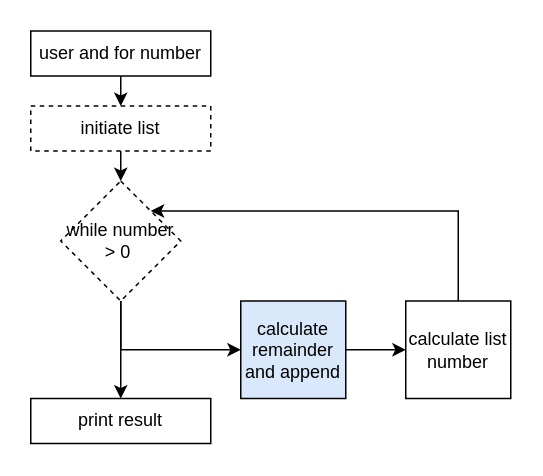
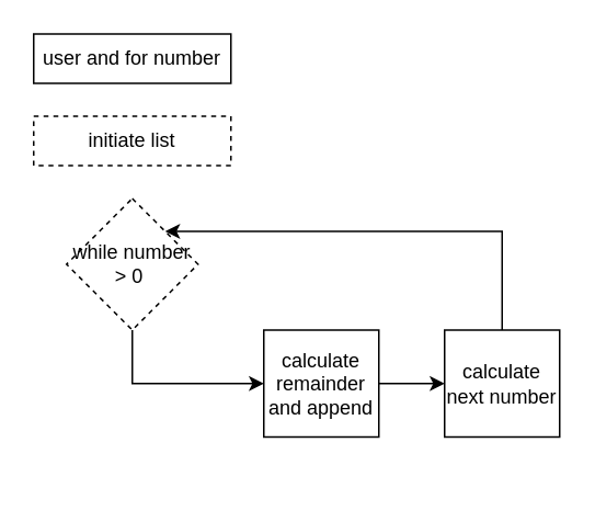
- <mxCell id="2" style="edgeStyle=orthogonalEdgeStyle;rounded=0;orthogonalLoop=1;jettySize=auto;html=1;exitX=0.5;exitY=1;exitDx=0;exitDy=0;entryX=0.5;entryY=0;entryDx=0;entryDy=0;" parent="1" source="3" target="6" edge="1"><mxGeometry relative="1" as="geometry" /></mxCell>
- <mxCell id="5" style="edgeStyle=orthogonalEdgeStyle;rounded=0;orthogonalLoop=1;jettySize=auto;html=1;exitX=0.5;exitY=1;exitDx=0;exitDy=0;entryX=0.5;entryY=0;entryDx=0;entryDy=0;" parent="1" source="6" target="9" edge="1"><mxGeometry relative="1" as="geometry" /></mxCell>
- <mxCell id="11" value="calculate remainder and append" style="rounded=0;whiteSpace=wrap;html=1;fillColor=#dae8fc;" parent="1" vertex="1"><mxGeometry x="160" y="200" width="70" height="65" as="geometry" /></mxCell>
+ <mxCell id="11" value="calculate remainder and append" style="rounded=0;whiteSpace=wrap;html=1;" parent="1" vertex="1"><mxGeometry x="160" y="200" width="70" height="65" as="geometry" /></mxCell>
- <mxCell id="13" value="calculate list number" style="rounded=0;whiteSpace=wrap;html=1;" parent="1" vertex="1"><mxGeometry x="270" y="200" width="70" height="65" as="geometry" /></mxCell>
+ <mxCell id="13" value="calculate next number" style="rounded=0;whiteSpace=wrap;html=1;" parent="1" vertex="1"><mxGeometry x="270" y="200" width="70" height="65" as="geometry" /></mxCell>
- <mxCell id="8" style="edgeStyle=orthogonalEdgeStyle;rounded=0;orthogonalLoop=1;jettySize=auto;html=1;exitX=0.5;exitY=1;exitDx=0;exitDy=0;entryX=0.5;entryY=0;entryDx=0;entryDy=0;" parent="1" source="9" target="14" edge="1"><mxGeometry relative="1" as="geometry" /></mxCell>
- <mxCell id="14" value="print result" style="rounded=0;whiteSpace=wrap;html=1;" parent="1" vertex="1"><mxGeometry x="20" y="265" width="120" height="30" as="geometry" /></mxCell>
